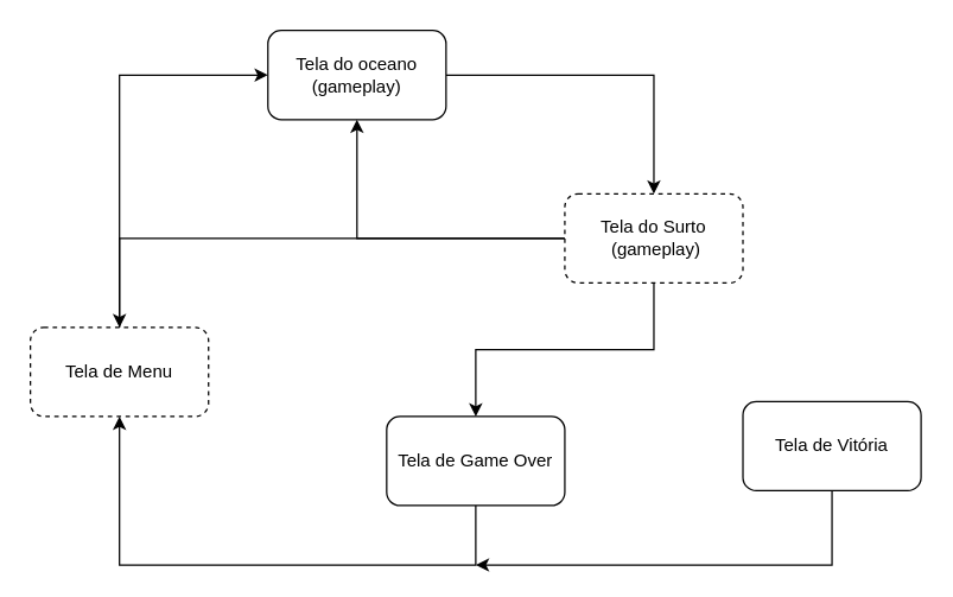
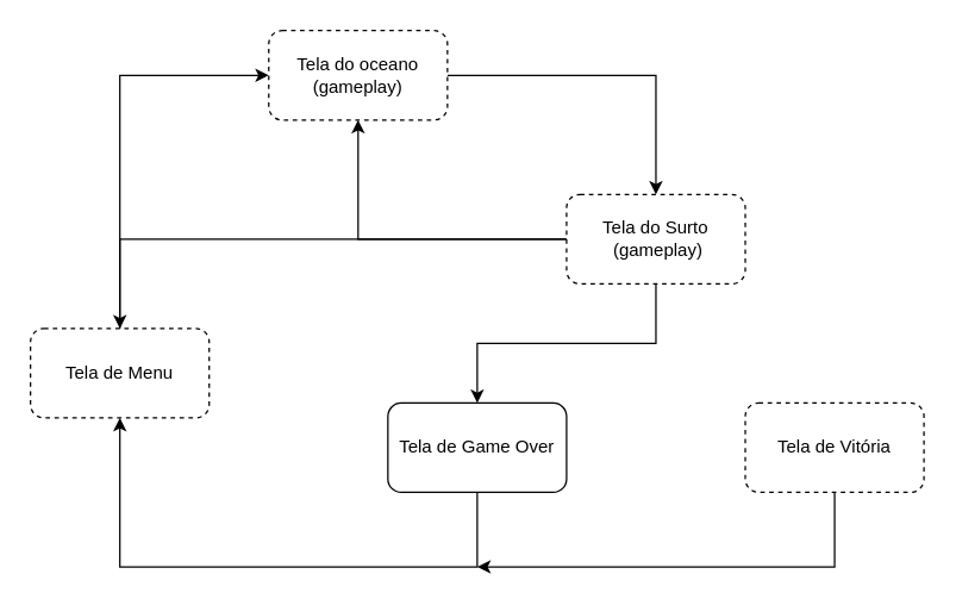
- <mxCell id="6" value="Tela do oceano (gameplay)" style="rounded=1;whiteSpace=wrap;html=1;" parent="1" vertex="1"><mxGeometry x="180" y="20" width="120" height="60" as="geometry" /></mxCell>
+ <mxCell id="6" value="Tela do oceano (gameplay)" style="rounded=1;whiteSpace=wrap;html=1;dashed=1;" parent="1" vertex="1"><mxGeometry x="180" y="20" width="120" height="60" as="geometry" /></mxCell>
- <mxCell id="12" value="Tela de Vitória" style="rounded=1;whiteSpace=wrap;html=1;" parent="1" vertex="1"><mxGeometry x="500" y="270" width="120" height="60" as="geometry" /></mxCell>
+ <mxCell id="12" value="Tela de Vitória" style="rounded=1;whiteSpace=wrap;html=1;dashed=1;" parent="1" vertex="1"><mxGeometry x="500" y="270" width="120" height="60" as="geometry" /></mxCell>
- <mxCell id="4" value="Tela de Game Over" style="rounded=1;whiteSpace=wrap;html=1;" parent="1" vertex="1"><mxGeometry x="260" y="280" width="120" height="60" as="geometry" /></mxCell>
+ <mxCell id="4" value="Tela de Game Over" style="rounded=1;whiteSpace=wrap;html=1;" parent="1" vertex="1"><mxGeometry x="260" y="270" width="120" height="60" as="geometry" /></mxCell>
